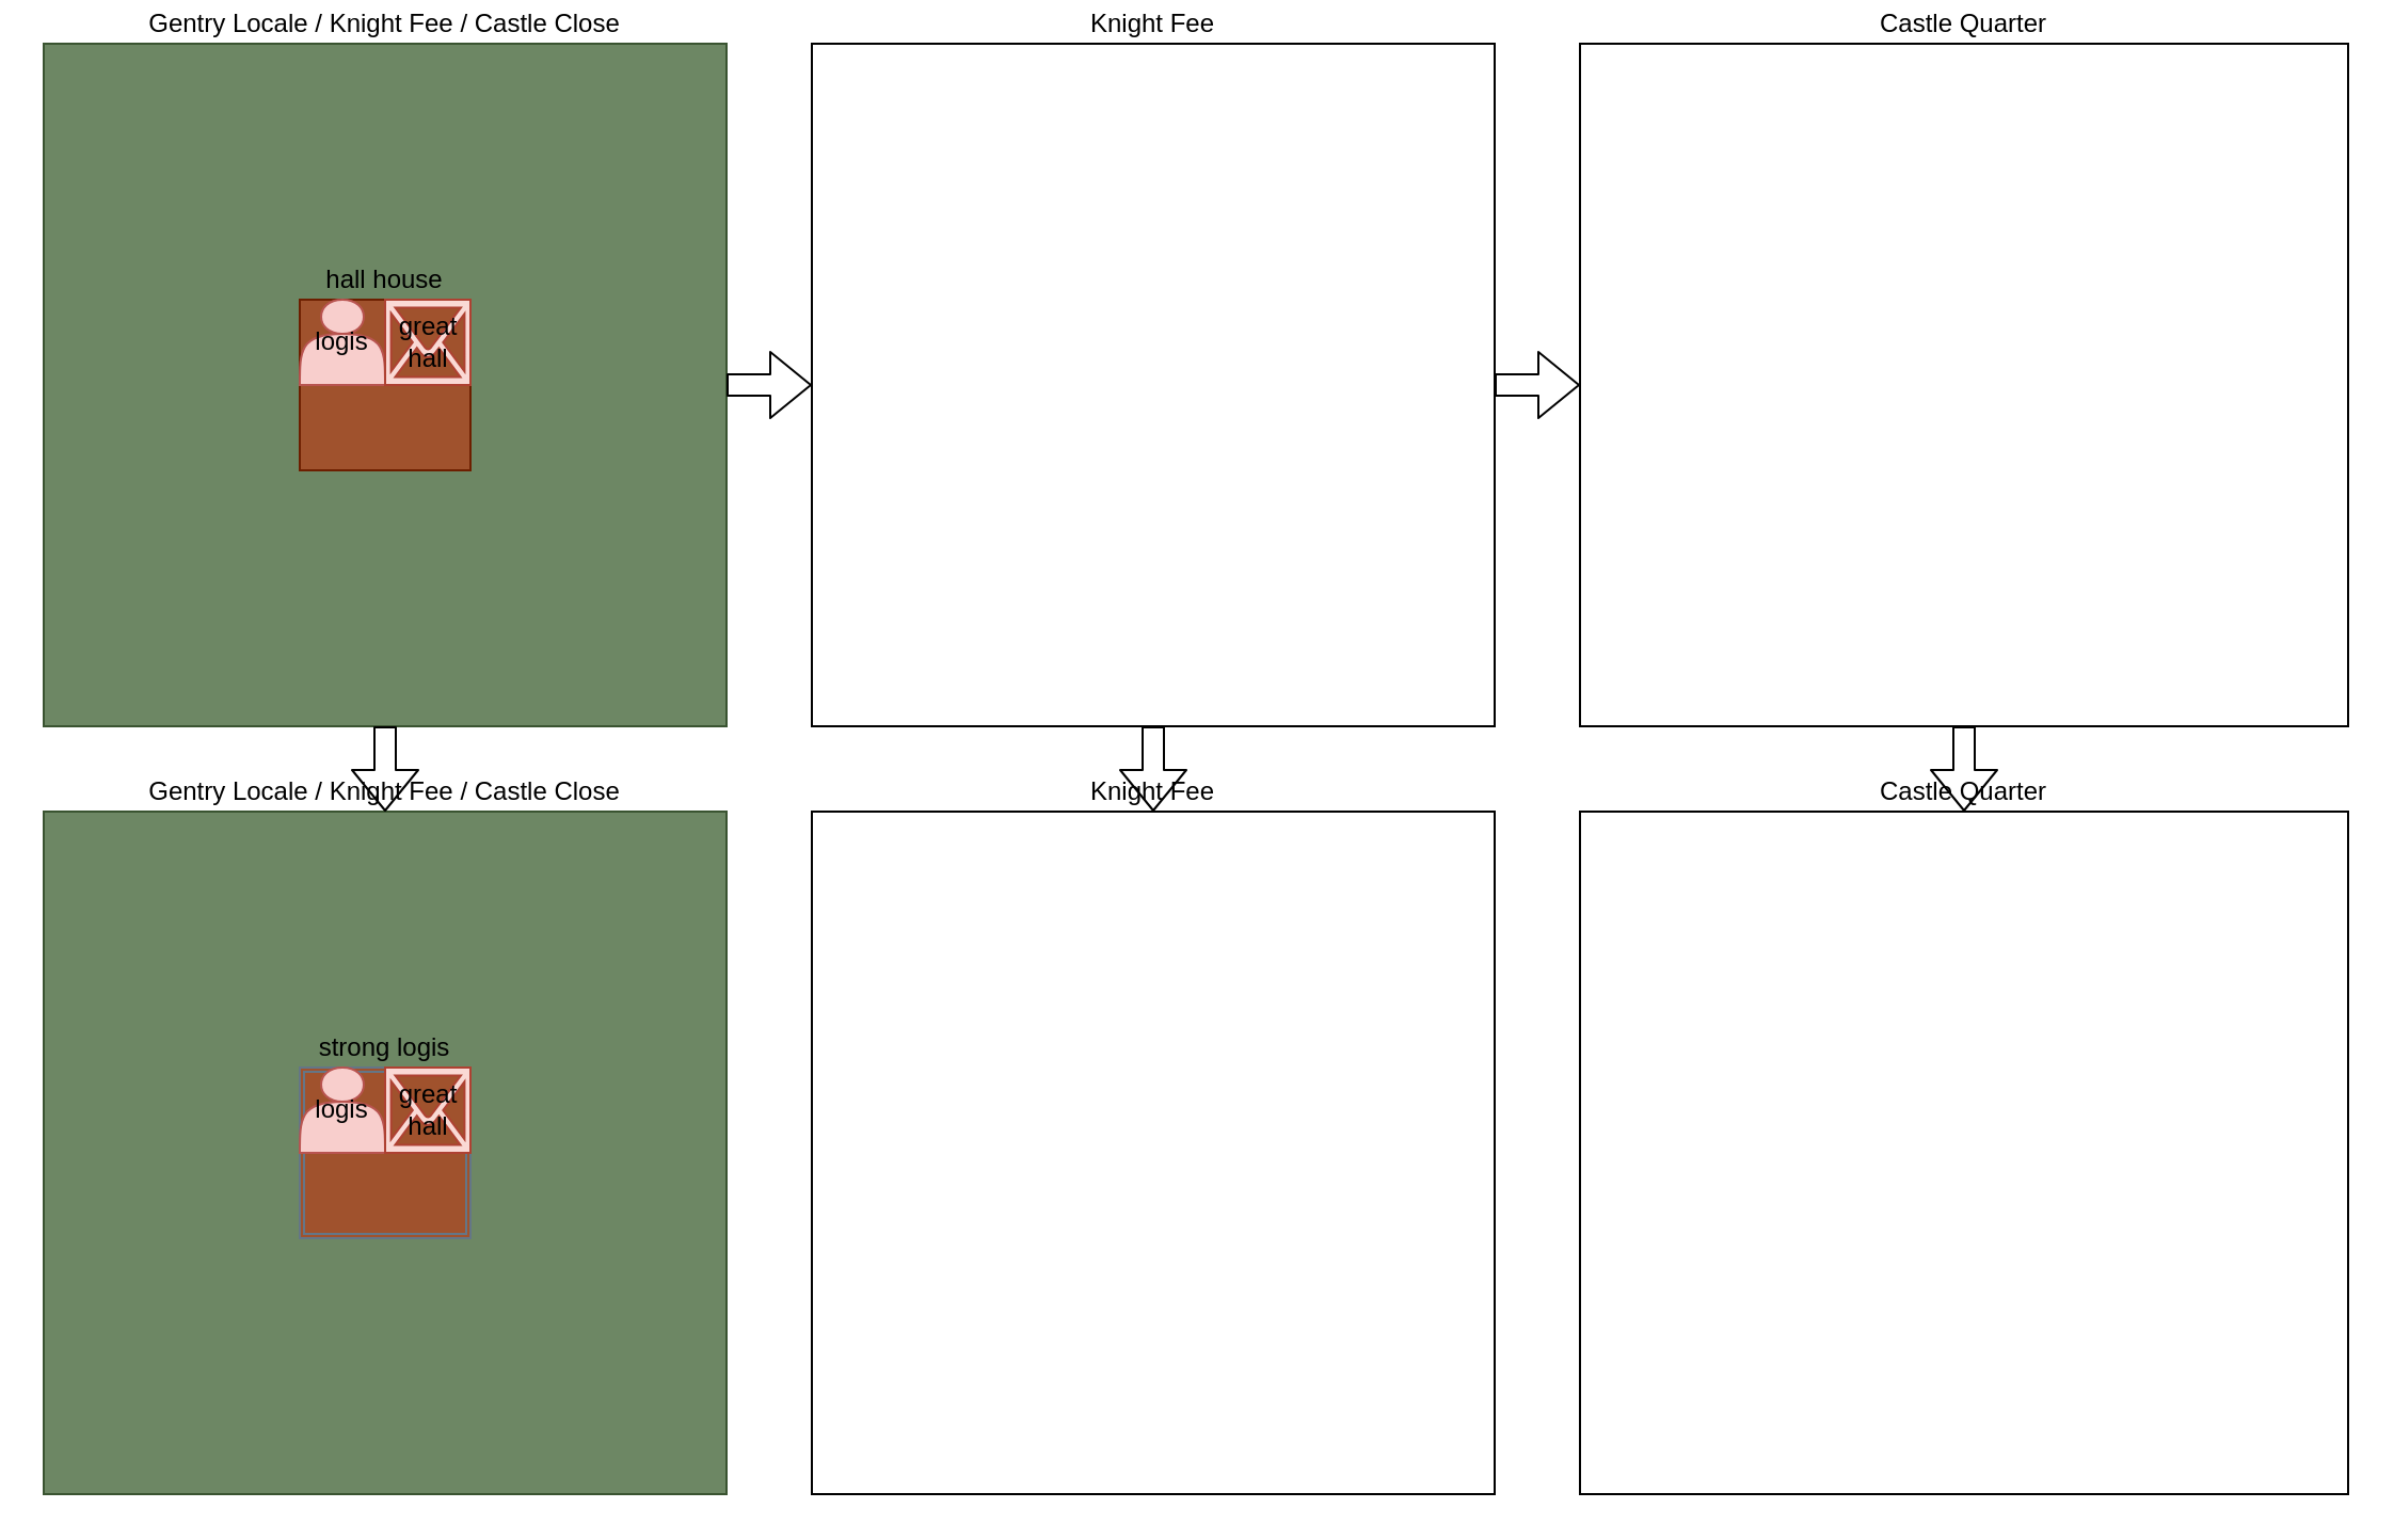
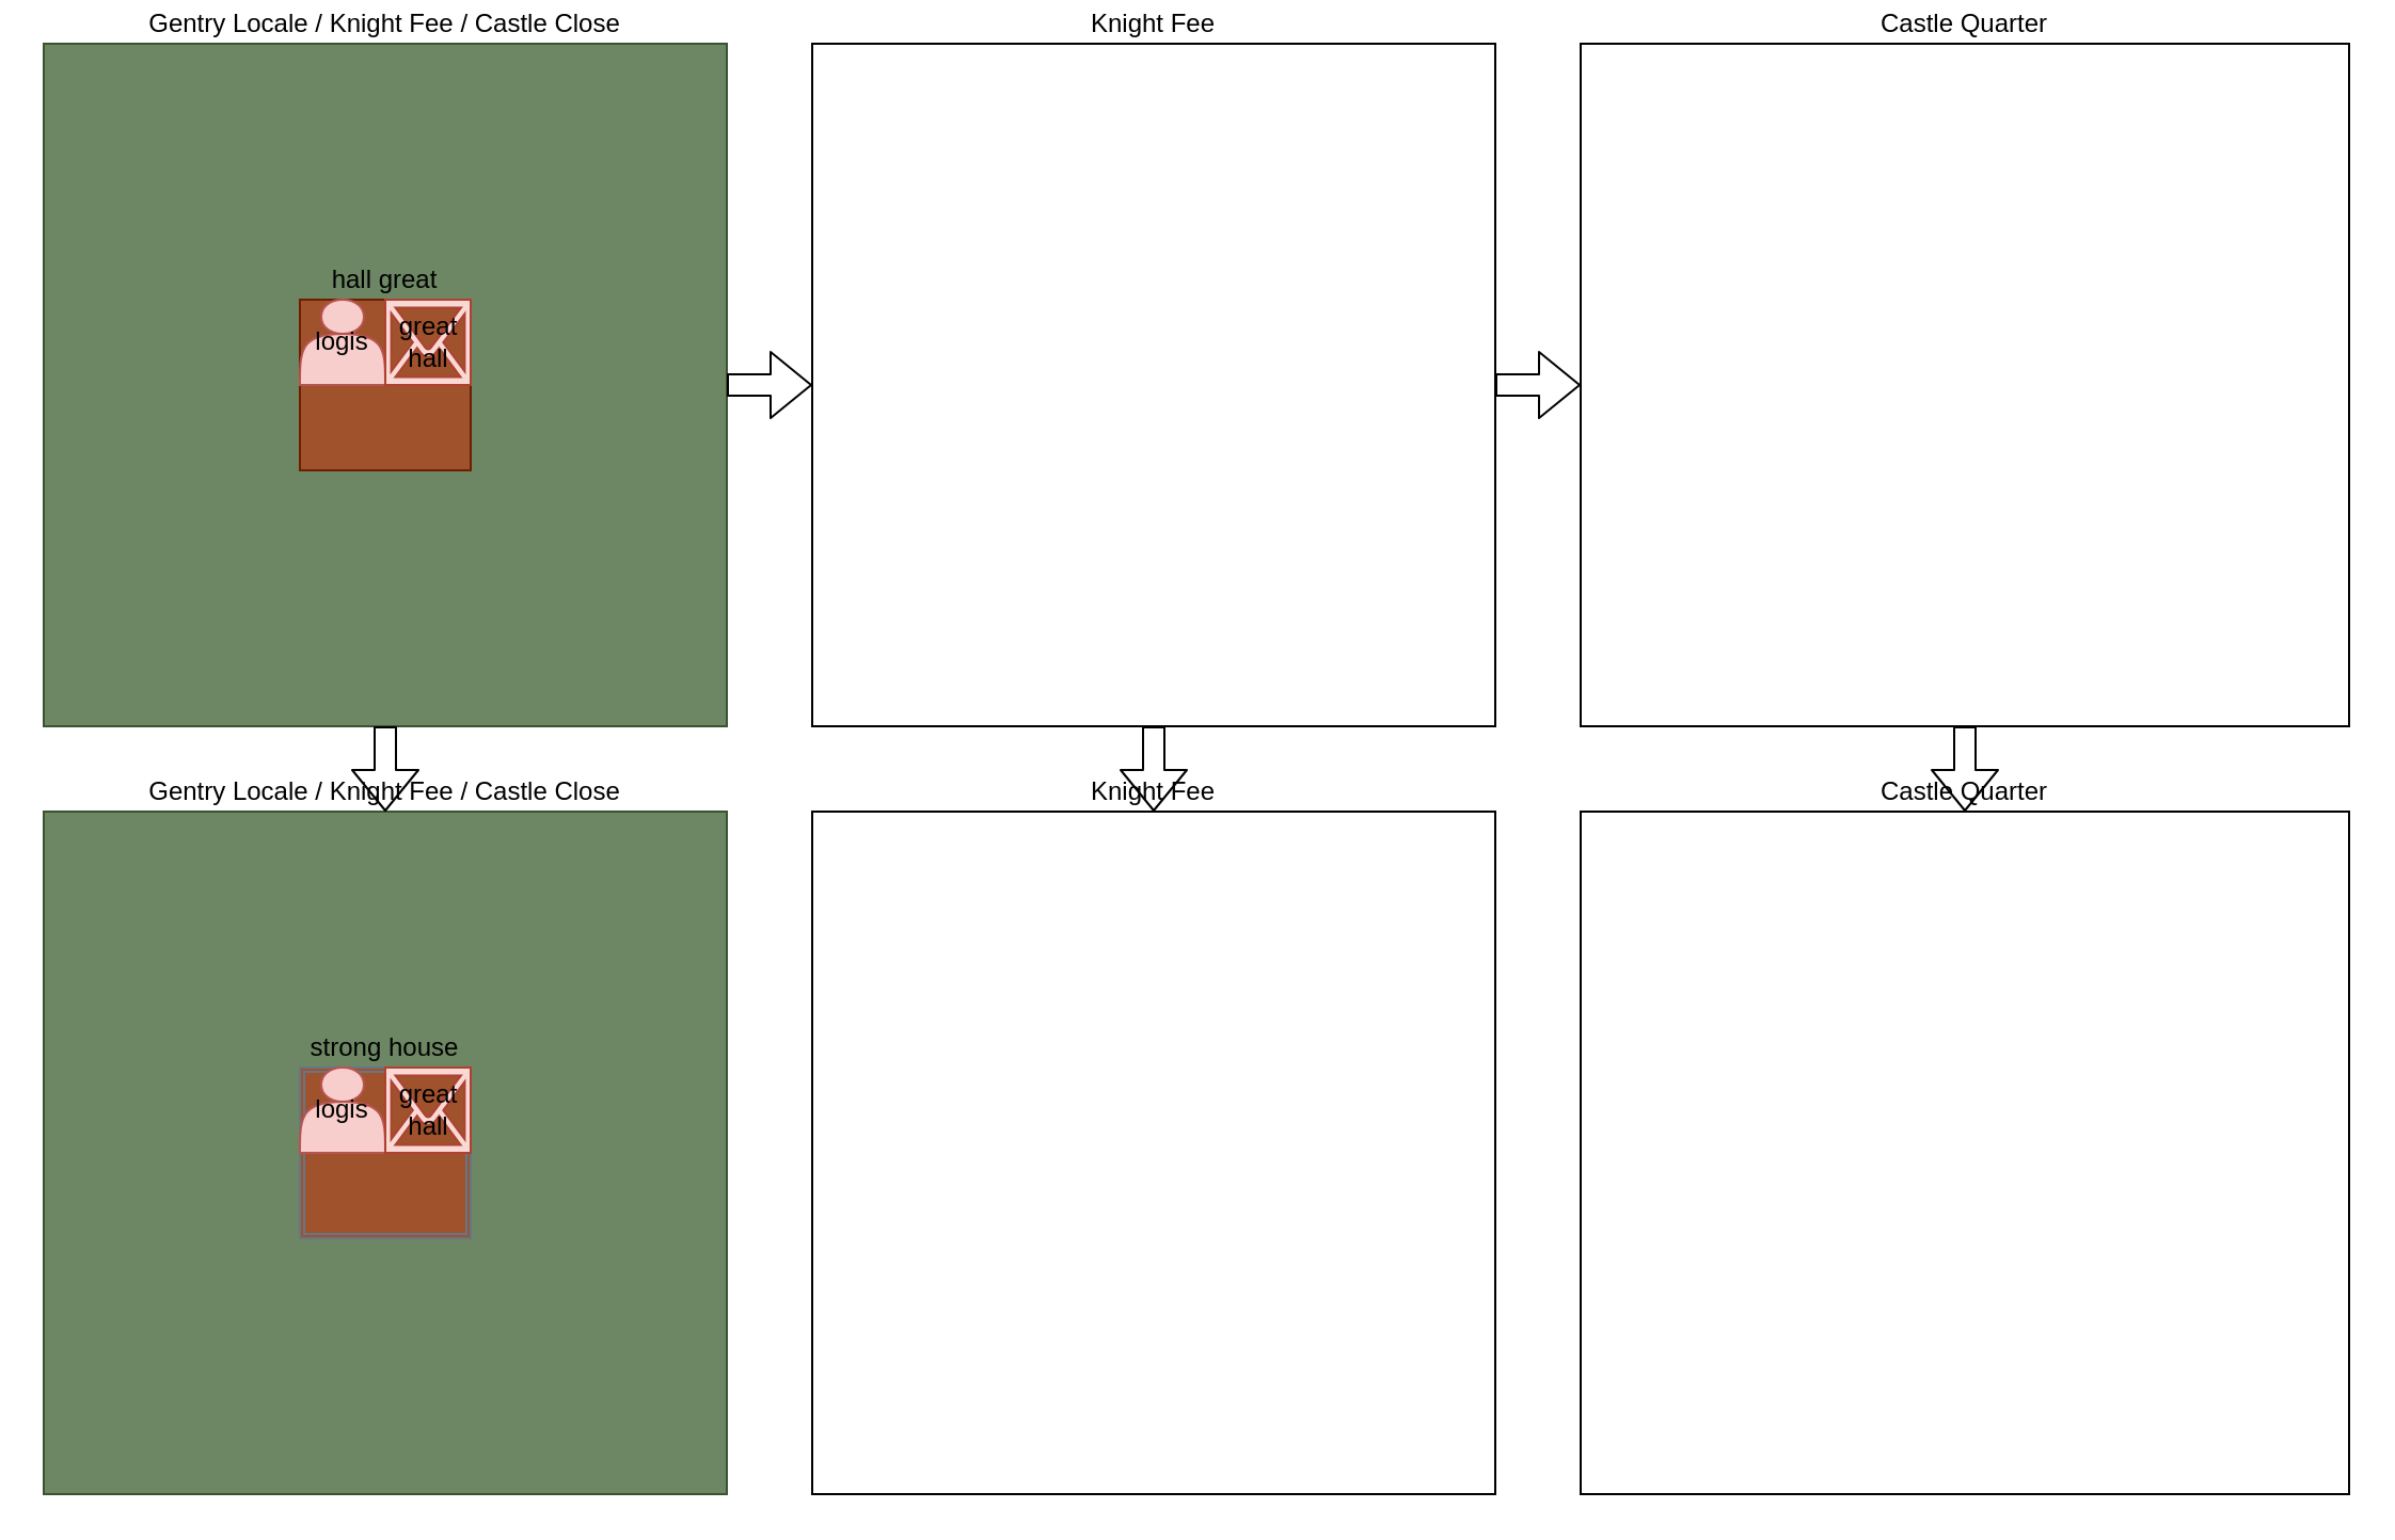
- <mxCell id="13" value="hall house" style="rounded=0;whiteSpace=wrap;html=1;fillColor=#a0522d;strokeColor=#6D1F00;labelPosition=center;verticalLabelPosition=top;align=center;verticalAlign=bottom;" vertex="1" parent="1"><mxGeometry x="140" y="140" width="80" height="80" as="geometry" /></mxCell>
+ <mxCell id="13" value="hall great" style="rounded=0;whiteSpace=wrap;html=1;fillColor=#a0522d;strokeColor=#6D1F00;labelPosition=center;verticalLabelPosition=top;align=center;verticalAlign=bottom;" vertex="1" parent="1"><mxGeometry x="140" y="140" width="80" height="80" as="geometry" /></mxCell>
- <mxCell id="16" value="strong logis" style="shape=ext;double=1;whiteSpace=wrap;html=1;aspect=fixed;fillColor=#a0522d;strokeColor=#647687;labelPosition=center;verticalLabelPosition=top;align=center;verticalAlign=bottom;" vertex="1" parent="1"><mxGeometry x="140" y="500" width="80" height="80" as="geometry" /></mxCell>
+ <mxCell id="16" value="strong house" style="shape=ext;double=1;whiteSpace=wrap;html=1;aspect=fixed;fillColor=#a0522d;strokeColor=#647687;labelPosition=center;verticalLabelPosition=top;align=center;verticalAlign=bottom;" vertex="1" parent="1"><mxGeometry x="140" y="500" width="80" height="80" as="geometry" /></mxCell>
